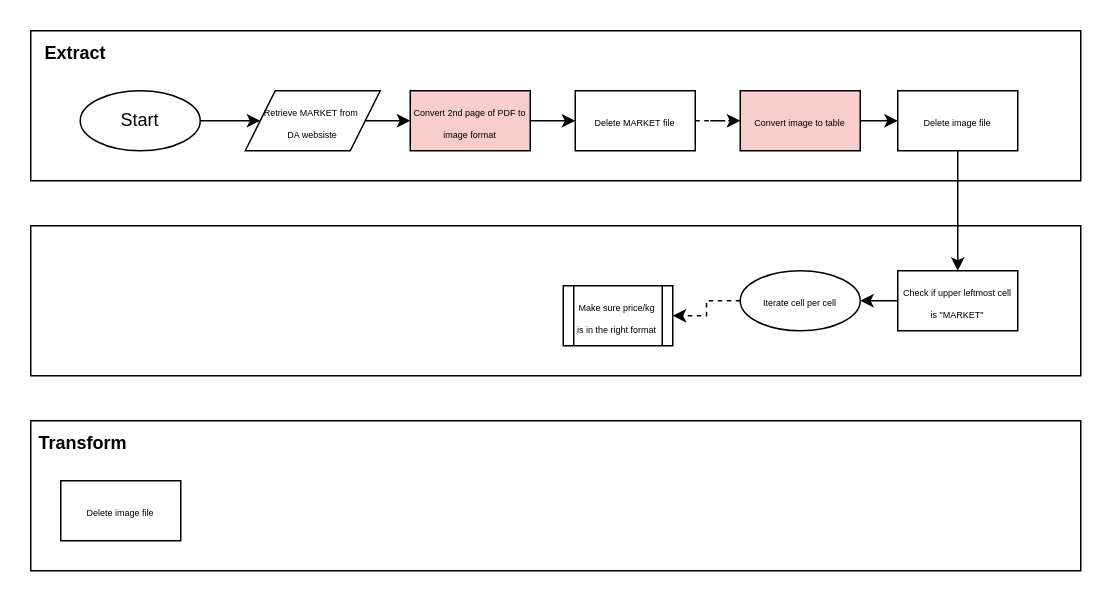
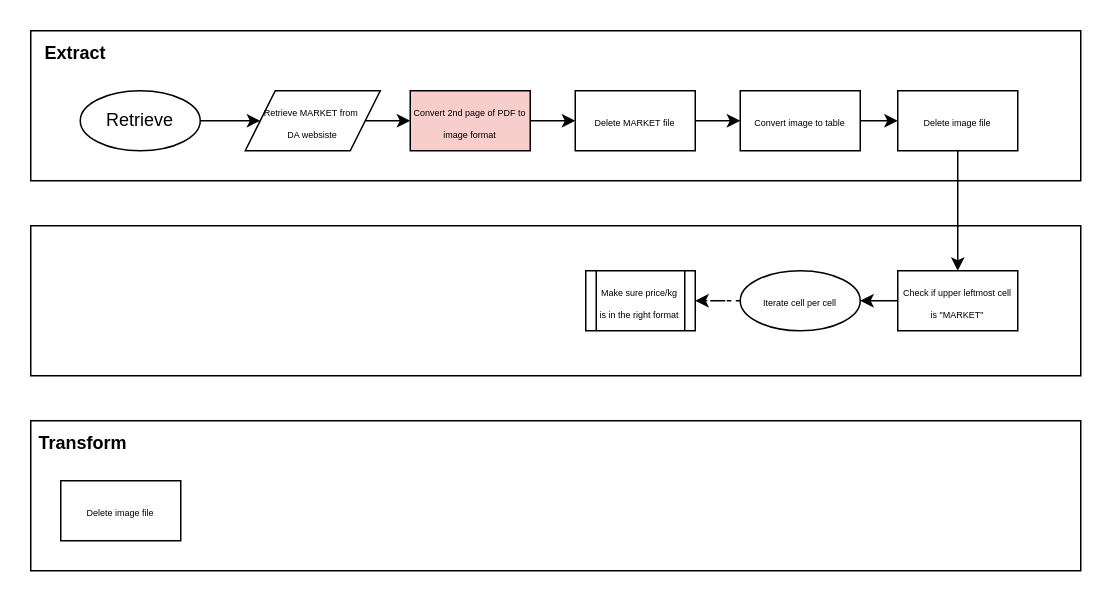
- <mxCell id="6" value="Start" style="ellipse;whiteSpace=wrap;html=1;" vertex="1" parent="1"><mxGeometry x="53" y="60" width="80" height="40" as="geometry" /></mxCell>
+ <mxCell id="6" value="Retrieve" style="ellipse;whiteSpace=wrap;html=1;" vertex="1" parent="1"><mxGeometry x="53" y="60" width="80" height="40" as="geometry" /></mxCell>
- <mxCell id="9" style="edgeStyle=orthogonalEdgeStyle;rounded=0;orthogonalLoop=1;jettySize=auto;html=1;dashed=1;" edge="1" parent="1" source="10" target="12"><mxGeometry relative="1" as="geometry" /></mxCell>
+ <mxCell id="9" style="edgeStyle=orthogonalEdgeStyle;rounded=0;orthogonalLoop=1;jettySize=auto;html=1;" edge="1" parent="1" source="10" target="12"><mxGeometry relative="1" as="geometry" /></mxCell>
- <mxCell id="12" value="&lt;font style=&quot;font-size: 6px;&quot;&gt;Convert image to table&lt;/font&gt;" style="rounded=0;whiteSpace=wrap;html=1;fillColor=#f8cecc;" vertex="1" parent="1"><mxGeometry x="493" y="60" width="80" height="40" as="geometry" /></mxCell>
+ <mxCell id="12" value="&lt;font style=&quot;font-size: 6px;&quot;&gt;Convert image to table&lt;/font&gt;" style="rounded=0;whiteSpace=wrap;html=1;" vertex="1" parent="1"><mxGeometry x="493" y="60" width="80" height="40" as="geometry" /></mxCell>
- <mxCell id="24" value="&lt;font style=&quot;font-size: 6px;&quot;&gt;Make sure price/kg is in the right format&lt;/font&gt;" style="shape=process;whiteSpace=wrap;html=1;backgroundOutline=1;" vertex="1" parent="1"><mxGeometry x="375" y="190" width="73" height="40" as="geometry" /></mxCell>
+ <mxCell id="24" value="&lt;font style=&quot;font-size: 6px;&quot;&gt;Make sure price/kg is in the right format&lt;/font&gt;" style="shape=process;whiteSpace=wrap;html=1;backgroundOutline=1;" vertex="1" parent="1"><mxGeometry x="390" y="180" width="73" height="40" as="geometry" /></mxCell>
